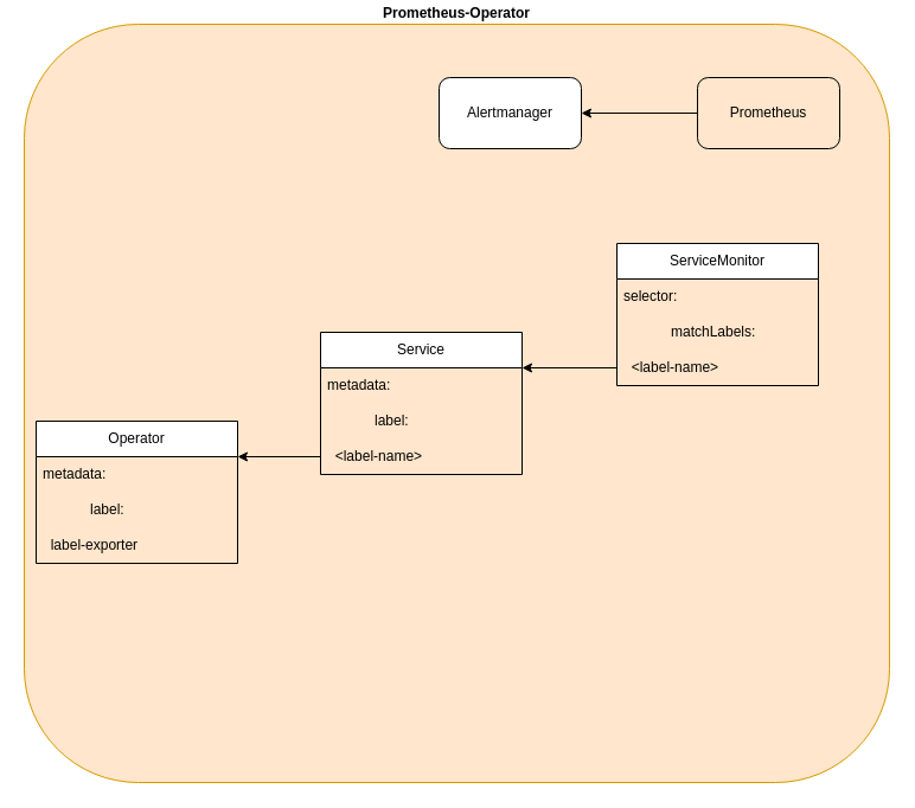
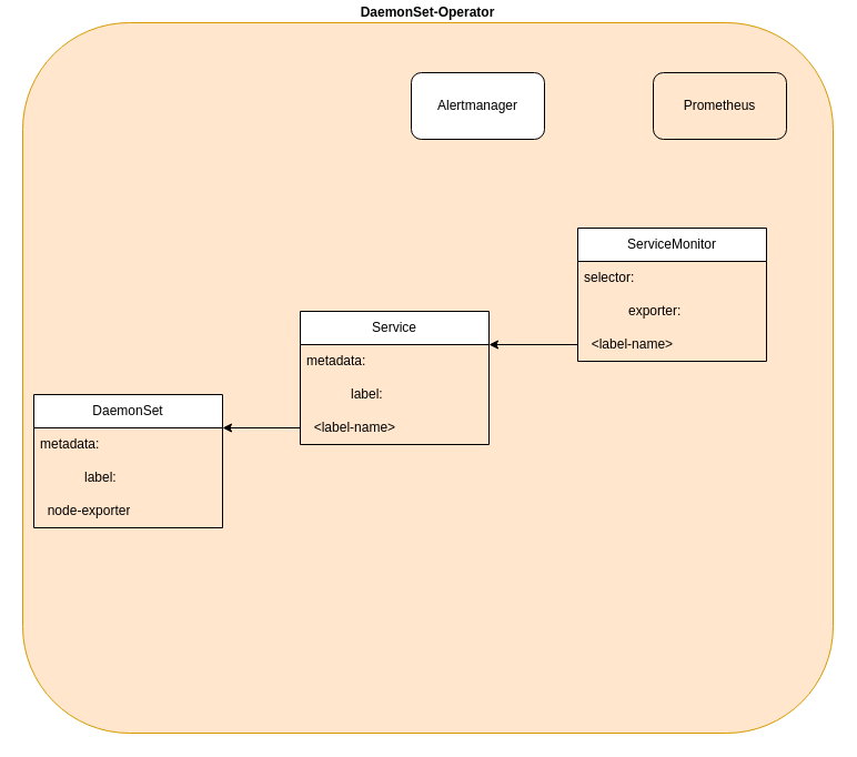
- <mxCell id="2" value="Prometheus-Operator" style="rounded=1;whiteSpace=wrap;html=1;fillColor=#ffe6cc;strokeColor=#d79b00;labelPosition=center;verticalLabelPosition=top;align=center;verticalAlign=bottom;fontStyle=1" vertex="1" parent="1"><mxGeometry x="20" y="20" width="730" height="640" as="geometry" /></mxCell>
+ <mxCell id="2" value="DaemonSet-Operator" style="rounded=1;whiteSpace=wrap;html=1;fillColor=#ffe6cc;strokeColor=#d79b00;labelPosition=center;verticalLabelPosition=top;align=center;verticalAlign=bottom;fontStyle=1" vertex="1" parent="1"><mxGeometry x="20" y="20" width="730" height="640" as="geometry" /></mxCell>
- <mxCell id="11" style="edgeStyle=orthogonalEdgeStyle;rounded=0;orthogonalLoop=1;jettySize=auto;html=1;" edge="1" parent="1" source="12" target="19"><mxGeometry relative="1" as="geometry" /></mxCell>
- <mxCell id="9" value="&lt;blockquote style=&quot;margin: 0 0 0 40px; border: none; padding: 0px;&quot;&gt;matchLabels:&lt;/blockquote&gt;" style="text;strokeColor=none;fillColor=none;align=left;verticalAlign=middle;spacingLeft=4;spacingRight=4;overflow=hidden;points=[[0,0.5],[1,0.5]];portConstraint=eastwest;rotatable=0;whiteSpace=wrap;html=1;" vertex="1" parent="7"><mxGeometry y="60" width="170" height="30" as="geometry" /></mxCell>
+ <mxCell id="9" value="&lt;blockquote style=&quot;margin: 0 0 0 40px; border: none; padding: 0px;&quot;&gt;exporter:&lt;/blockquote&gt;" style="text;strokeColor=none;fillColor=none;align=left;verticalAlign=middle;spacingLeft=4;spacingRight=4;overflow=hidden;points=[[0,0.5],[1,0.5]];portConstraint=eastwest;rotatable=0;whiteSpace=wrap;html=1;" vertex="1" parent="7"><mxGeometry y="60" width="170" height="30" as="geometry" /></mxCell>
- <mxCell id="13" value="Operator" style="swimlane;fontStyle=0;childLayout=stackLayout;horizontal=1;startSize=30;horizontalStack=0;resizeParent=1;resizeParentMax=0;resizeLast=0;collapsible=1;marginBottom=0;whiteSpace=wrap;html=1;" vertex="1" parent="1"><mxGeometry x="30" y="355" width="170" height="120" as="geometry" /></mxCell>
+ <mxCell id="13" value="DaemonSet" style="swimlane;fontStyle=0;childLayout=stackLayout;horizontal=1;startSize=30;horizontalStack=0;resizeParent=1;resizeParentMax=0;resizeLast=0;collapsible=1;marginBottom=0;whiteSpace=wrap;html=1;" vertex="1" parent="1"><mxGeometry x="30" y="355" width="170" height="120" as="geometry" /></mxCell>
- <mxCell id="16" value="&lt;span style=&quot;white-space: pre;&quot;&gt; &lt;/span&gt;&lt;span style=&quot;white-space: pre;&quot;&gt; &lt;/span&gt;label-exporter" style="text;strokeColor=none;fillColor=none;align=left;verticalAlign=middle;spacingLeft=4;spacingRight=4;overflow=hidden;points=[[0,0.5],[1,0.5]];portConstraint=eastwest;rotatable=0;whiteSpace=wrap;html=1;" vertex="1" parent="13"><mxGeometry y="90" width="170" height="30" as="geometry" /></mxCell>
+ <mxCell id="16" value="&lt;span style=&quot;white-space: pre;&quot;&gt; &lt;/span&gt;&lt;span style=&quot;white-space: pre;&quot;&gt; &lt;/span&gt;node-exporter" style="text;strokeColor=none;fillColor=none;align=left;verticalAlign=middle;spacingLeft=4;spacingRight=4;overflow=hidden;points=[[0,0.5],[1,0.5]];portConstraint=eastwest;rotatable=0;whiteSpace=wrap;html=1;" vertex="1" parent="13"><mxGeometry y="90" width="170" height="30" as="geometry" /></mxCell>
